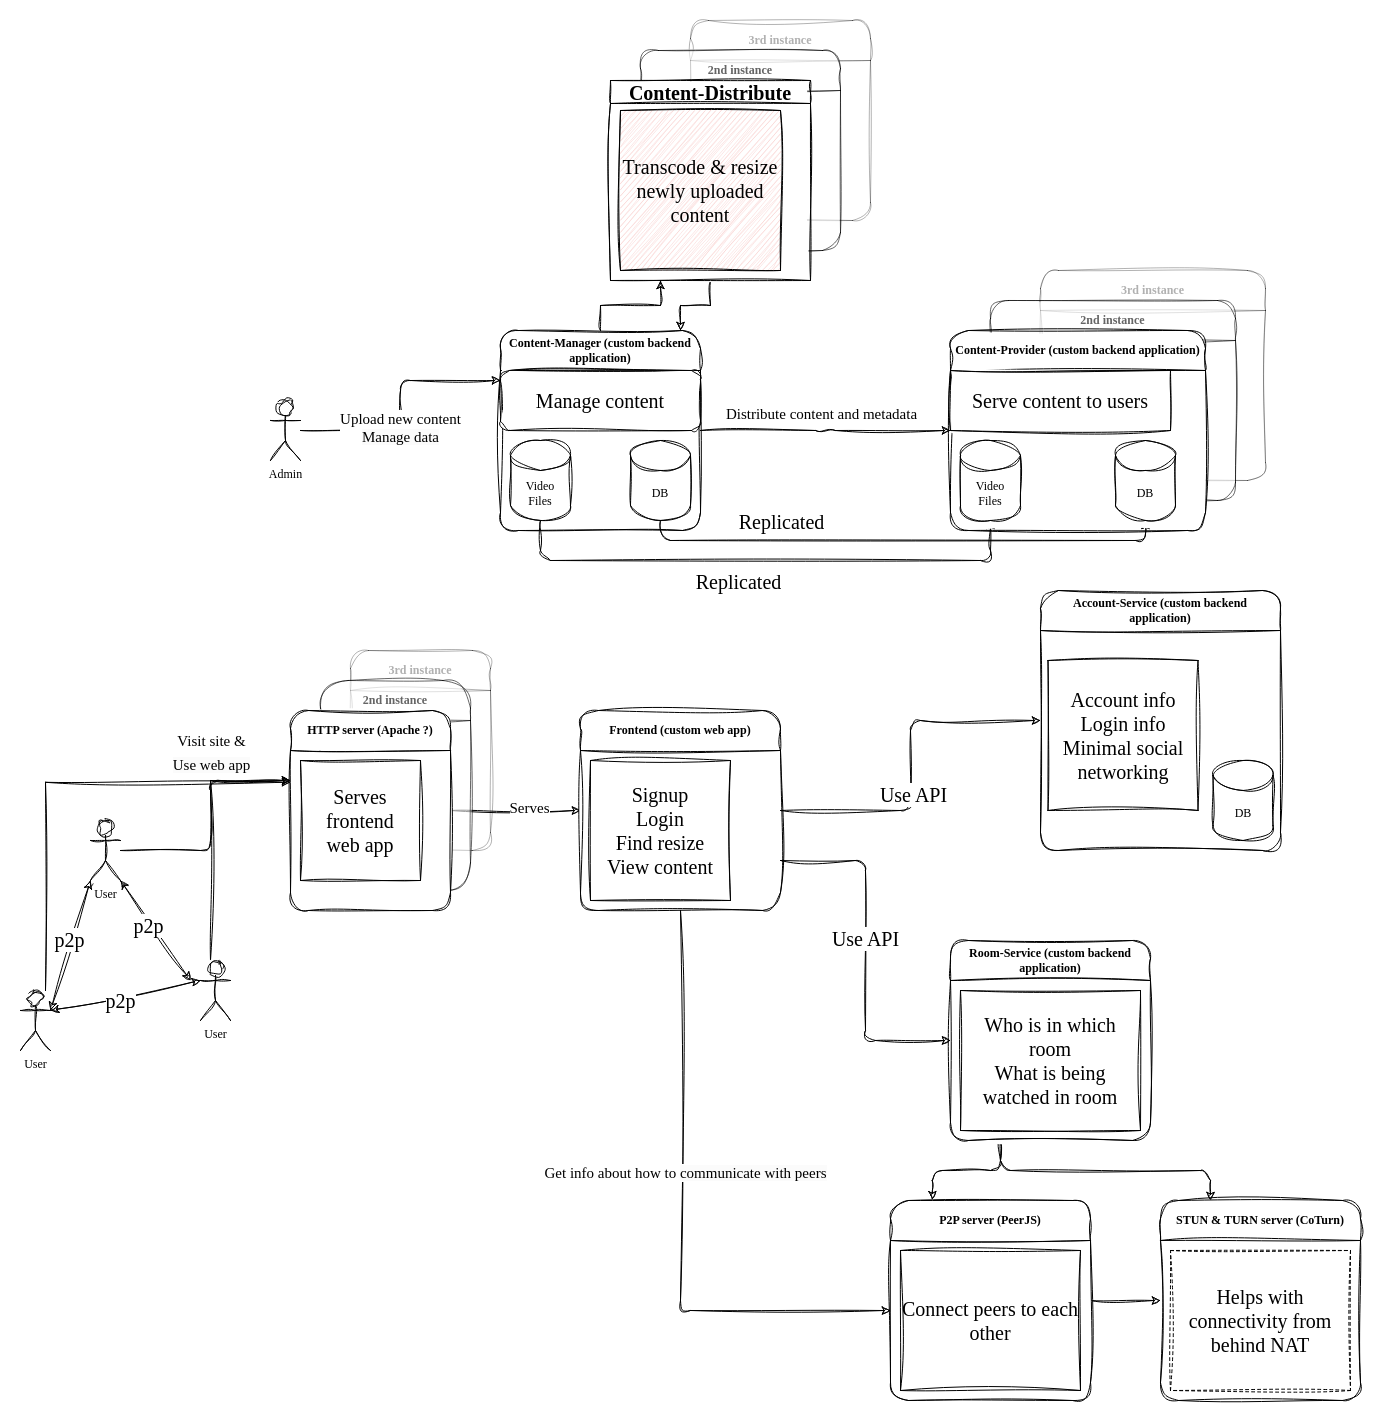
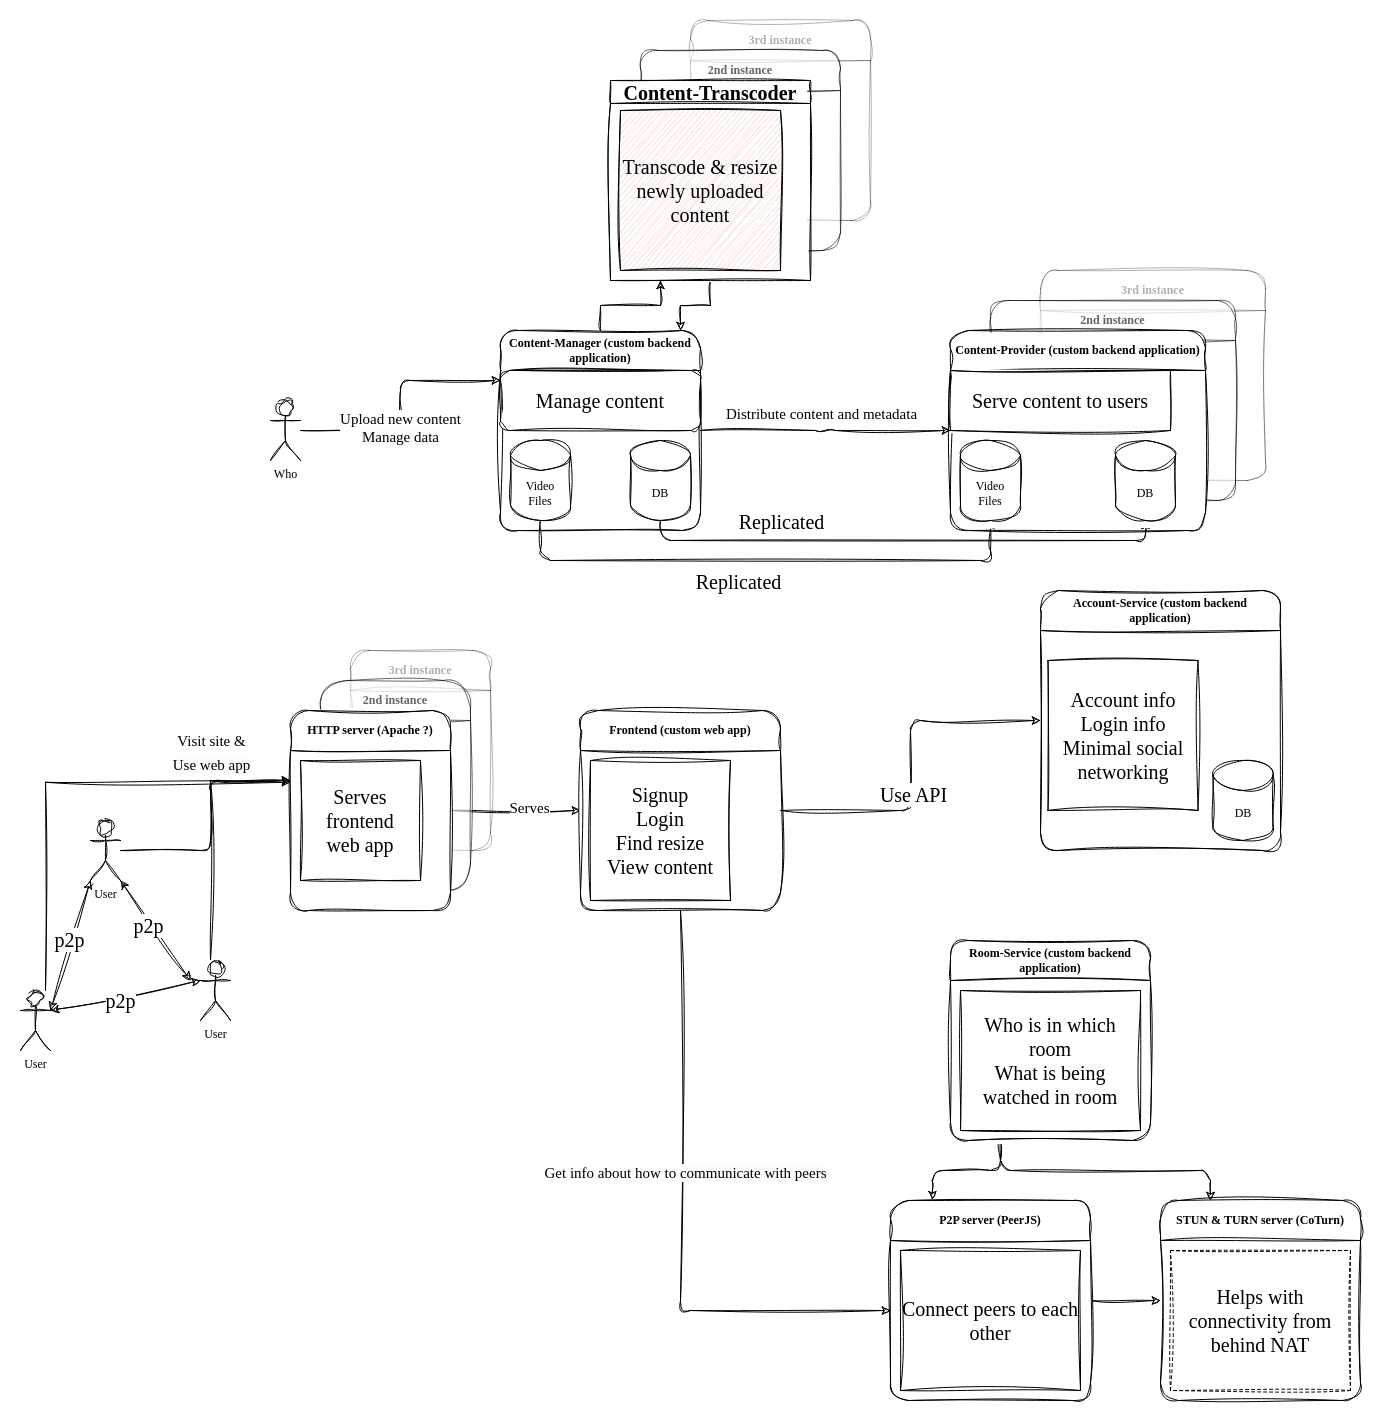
- <mxCell id="61" value="Content-Distribute" style="swimlane;whiteSpace=wrap;html=1;sketch=1;hachureGap=4;jiggle=2;curveFitting=1;fontFamily=Architects Daughter;fontSource=https%3A%2F%2Ffonts.googleapis.com%2Fcss%3Ffamily%3DArchitects%2BDaughter;fontSize=20;swimlaneFillColor=default;" vertex="1" parent="1"><mxGeometry x="610" y="80" width="200" height="200" as="geometry" /></mxCell>
+ <mxCell id="61" value="Content-Transcoder" style="swimlane;whiteSpace=wrap;html=1;sketch=1;hachureGap=4;jiggle=2;curveFitting=1;fontFamily=Architects Daughter;fontSource=https%3A%2F%2Ffonts.googleapis.com%2Fcss%3Ffamily%3DArchitects%2BDaughter;fontSize=20;swimlaneFillColor=default;" vertex="1" parent="1"><mxGeometry x="610" y="80" width="200" height="200" as="geometry" /></mxCell>
- <mxCell id="28" value="&lt;font data-font-src=&quot;https://fonts.googleapis.com/css?family=Architects+Daughter&quot; face=&quot;Architects Daughter&quot;&gt;Admin&lt;/font&gt;" style="shape=umlActor;verticalLabelPosition=bottom;verticalAlign=top;html=1;outlineConnect=0;fillStyle=solid;sketch=1;curveFitting=1;jiggle=2;rounded=1;labelBackgroundColor=none;" vertex="1" parent="1"><mxGeometry x="270" y="400" width="30" height="60" as="geometry" /></mxCell>
+ <mxCell id="28" value="&lt;font data-font-src=&quot;https://fonts.googleapis.com/css?family=Architects+Daughter&quot; face=&quot;Architects Daughter&quot;&gt;Who&lt;/font&gt;" style="shape=umlActor;verticalLabelPosition=bottom;verticalAlign=top;html=1;outlineConnect=0;fillStyle=solid;sketch=1;curveFitting=1;jiggle=2;rounded=1;labelBackgroundColor=none;" vertex="1" parent="1"><mxGeometry x="270" y="400" width="30" height="60" as="geometry" /></mxCell>
- <mxCell id="31" value="" style="edgeStyle=orthogonalEdgeStyle;rounded=1;orthogonalLoop=1;jettySize=auto;html=1;exitX=1;exitY=0.75;exitDx=0;exitDy=0;entryX=0;entryY=0.5;entryDx=0;entryDy=0;fontFamily=Helvetica;fontSize=12;fontColor=default;startSize=40;sketch=1;curveFitting=1;jiggle=2;labelBackgroundColor=none;" edge="1" parent="1" source="33" target="7"><mxGeometry relative="1" as="geometry" /></mxCell>
- <mxCell id="32" value="Use API" style="edgeLabel;html=1;align=center;verticalAlign=middle;resizable=0;points=[];fontSize=20;fontFamily=Architects Daughter;" vertex="1" connectable="0" parent="31"><mxGeometry x="-0.067" relative="1" as="geometry"><mxPoint x="-1" y="-1" as="offset" /></mxGeometry></mxCell>
